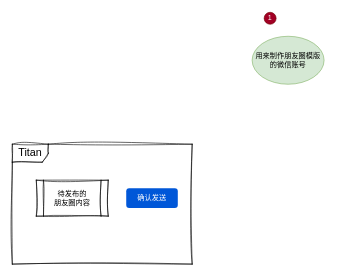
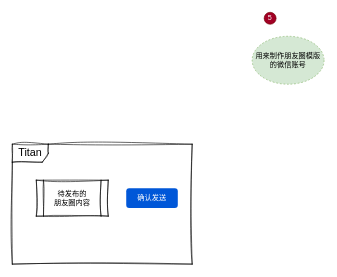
- <mxCell id="6" value="1" style="ellipse;whiteSpace=wrap;html=1;aspect=fixed;fillColor=#a20025;fontColor=#ffffff;strokeColor=#6F0000;" vertex="1" parent="1"><mxGeometry x="440" y="20" width="20" height="20" as="geometry" /></mxCell>
+ <mxCell id="6" value="5" style="ellipse;whiteSpace=wrap;html=1;aspect=fixed;fillColor=#a20025;fontColor=#ffffff;strokeColor=#6F0000;" vertex="1" parent="1"><mxGeometry x="440" y="20" width="20" height="20" as="geometry" /></mxCell>
- <mxCell id="5" value="用来制作朋友圈模版的微信账号" style="ellipse;whiteSpace=wrap;html=1;fillColor=#d5e8d4;strokeColor=#82b366;" vertex="1" parent="1"><mxGeometry x="420" y="60" width="120" height="80" as="geometry" /></mxCell>
+ <mxCell id="5" value="用来制作朋友圈模版的微信账号" style="ellipse;whiteSpace=wrap;html=1;fillColor=#d5e8d4;strokeColor=#82b366;dashed=1;" vertex="1" parent="1"><mxGeometry x="420" y="60" width="120" height="80" as="geometry" /></mxCell>
